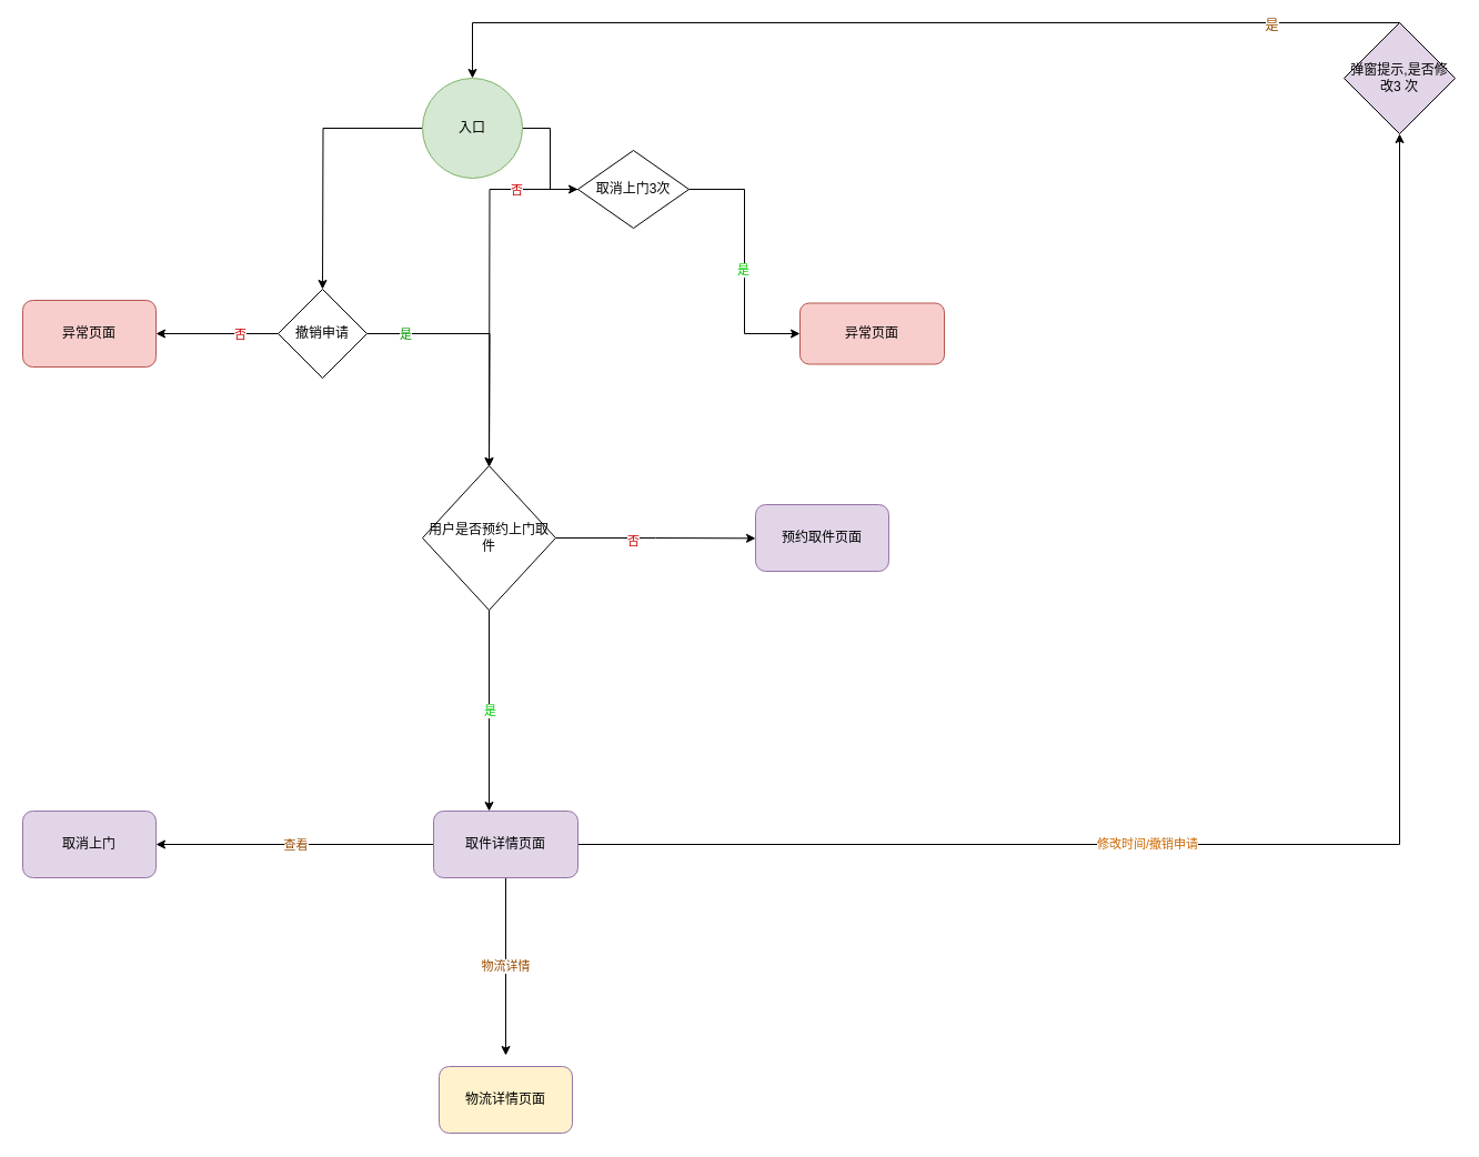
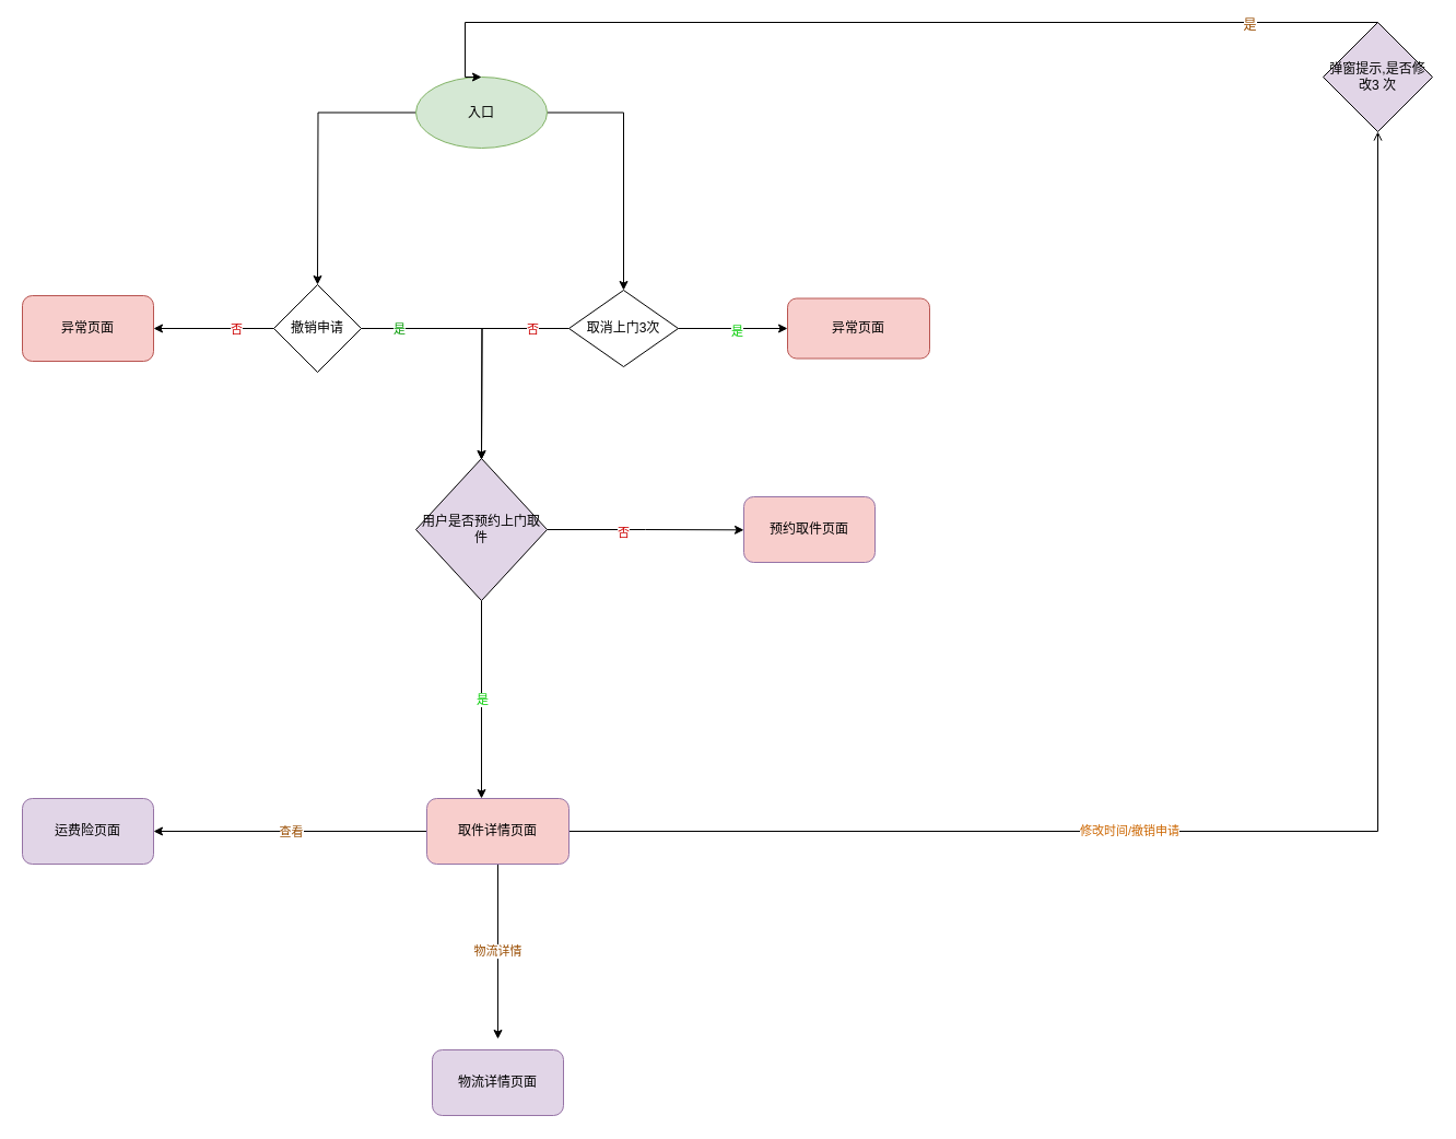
- <mxCell id="4" value="入口" style="ellipse;whiteSpace=wrap;html=1;aspect=fixed;fillColor=#d5e8d4;strokeColor=#82b366;" vertex="1" parent="1"><mxGeometry x="380" y="70" width="90" height="90" as="geometry" /></mxCell>
+ <mxCell id="4" value="入口" style="ellipse;whiteSpace=wrap;html=1;aspect=fixed;fillColor=#d5e8d4;strokeColor=#82b366;" vertex="1" parent="1"><mxGeometry x="380" y="70" width="120" height="65" as="geometry" /></mxCell>
- <mxCell id="21" style="edgeStyle=orthogonalEdgeStyle;rounded=0;orthogonalLoop=1;jettySize=auto;html=1;" edge="1" parent="1" source="25" target="29"><mxGeometry relative="1" as="geometry"><mxPoint x="700" y="760" as="targetPoint" /></mxGeometry></mxCell>
+ <mxCell id="21" style="edgeStyle=orthogonalEdgeStyle;rounded=0;orthogonalLoop=1;jettySize=auto;html=1;endArrow=open;" edge="1" parent="1" source="25" target="29"><mxGeometry relative="1" as="geometry"><mxPoint x="700" y="760" as="targetPoint" /></mxGeometry></mxCell>
- <mxCell id="14" value="取消上门3次" style="rhombus;whiteSpace=wrap;html=1;" vertex="1" parent="1"><mxGeometry x="520" y="135" width="100" height="70" as="geometry" /></mxCell>
+ <mxCell id="14" value="取消上门3次" style="rhombus;whiteSpace=wrap;html=1;" vertex="1" parent="1"><mxGeometry x="520" y="265" width="100" height="70" as="geometry" /></mxCell>
- <mxCell id="20" value="用户是否预约上门取件" style="rhombus;whiteSpace=wrap;html=1;" vertex="1" parent="1"><mxGeometry x="380" y="419" width="120" height="130" as="geometry" /></mxCell>
+ <mxCell id="20" value="用户是否预约上门取件" style="rhombus;whiteSpace=wrap;html=1;fillColor=#e1d5e7;" vertex="1" parent="1"><mxGeometry x="380" y="419" width="120" height="130" as="geometry" /></mxCell>
- <mxCell id="26" value="预约取件页面" style="rounded=1;whiteSpace=wrap;html=1;fillColor=#e1d5e7;strokeColor=#9673a6;" vertex="1" parent="1"><mxGeometry x="680" y="454" width="120" height="60" as="geometry" /></mxCell>
+ <mxCell id="26" value="预约取件页面" style="rounded=1;whiteSpace=wrap;html=1;fillColor=#f8cecc;strokeColor=#9673a6;" vertex="1" parent="1"><mxGeometry x="680" y="454" width="120" height="60" as="geometry" /></mxCell>
- <mxCell id="31" value="取消上门" style="rounded=1;whiteSpace=wrap;html=1;fillColor=#e1d5e7;strokeColor=#9673a6;" vertex="1" parent="1"><mxGeometry x="20" y="730" width="120" height="60" as="geometry" /></mxCell>
+ <mxCell id="31" value="运费险页面" style="rounded=1;whiteSpace=wrap;html=1;fillColor=#e1d5e7;strokeColor=#9673a6;" vertex="1" parent="1"><mxGeometry x="20" y="730" width="120" height="60" as="geometry" /></mxCell>
- <mxCell id="25" value="&lt;span&gt;取件详情页面&lt;/span&gt;" style="rounded=1;whiteSpace=wrap;html=1;fillColor=#e1d5e7;strokeColor=#9673a6;" vertex="1" parent="1"><mxGeometry x="390" y="730" width="130" height="60" as="geometry" /></mxCell>
+ <mxCell id="25" value="&lt;span&gt;取件详情页面&lt;/span&gt;" style="rounded=1;whiteSpace=wrap;html=1;fillColor=#f8cecc;strokeColor=#9673a6;" vertex="1" parent="1"><mxGeometry x="390" y="730" width="130" height="60" as="geometry" /></mxCell>
- <mxCell id="30" value="物流详情页面" style="rounded=1;whiteSpace=wrap;html=1;fillColor=#fff2cc;strokeColor=#9673a6;" vertex="1" parent="1"><mxGeometry x="395" y="960" width="120" height="60" as="geometry" /></mxCell>
+ <mxCell id="30" value="物流详情页面" style="rounded=1;whiteSpace=wrap;html=1;fillColor=#e1d5e7;strokeColor=#9673a6;" vertex="1" parent="1"><mxGeometry x="395" y="960" width="120" height="60" as="geometry" /></mxCell>
